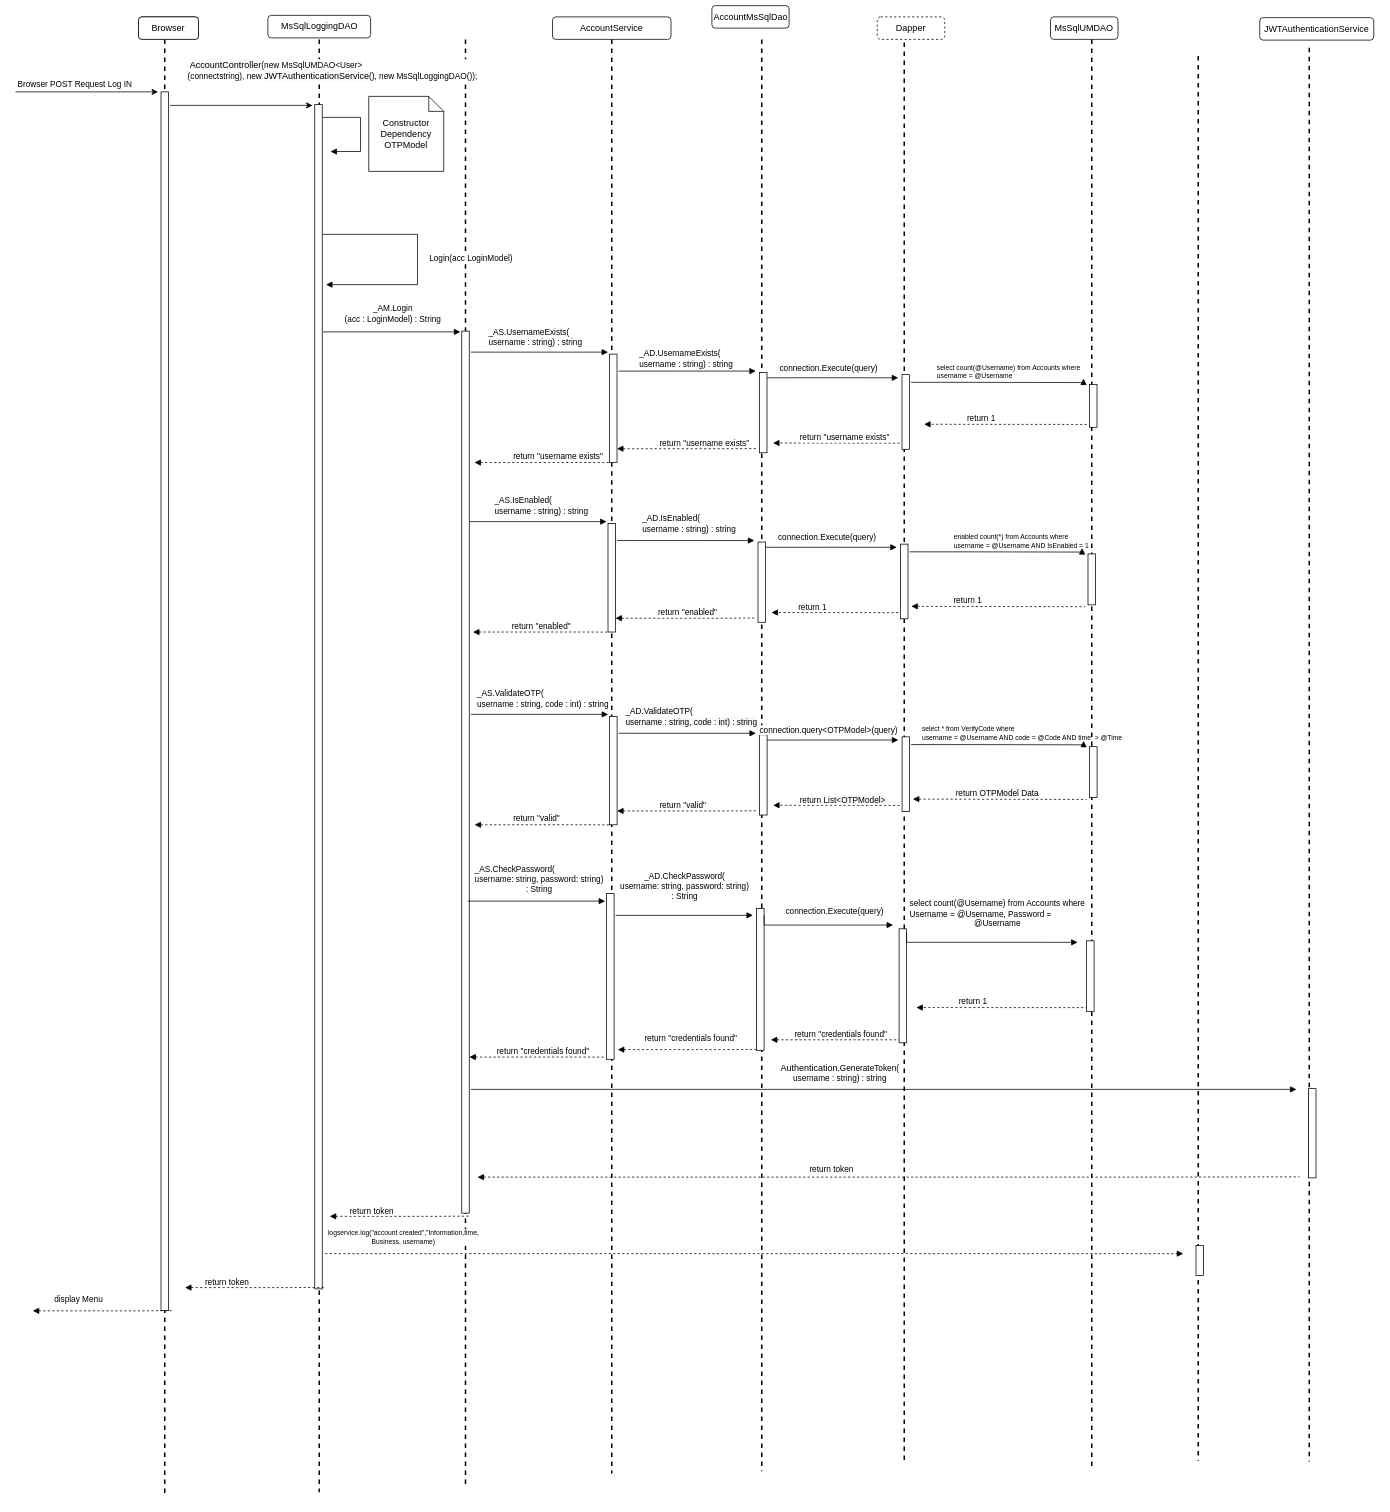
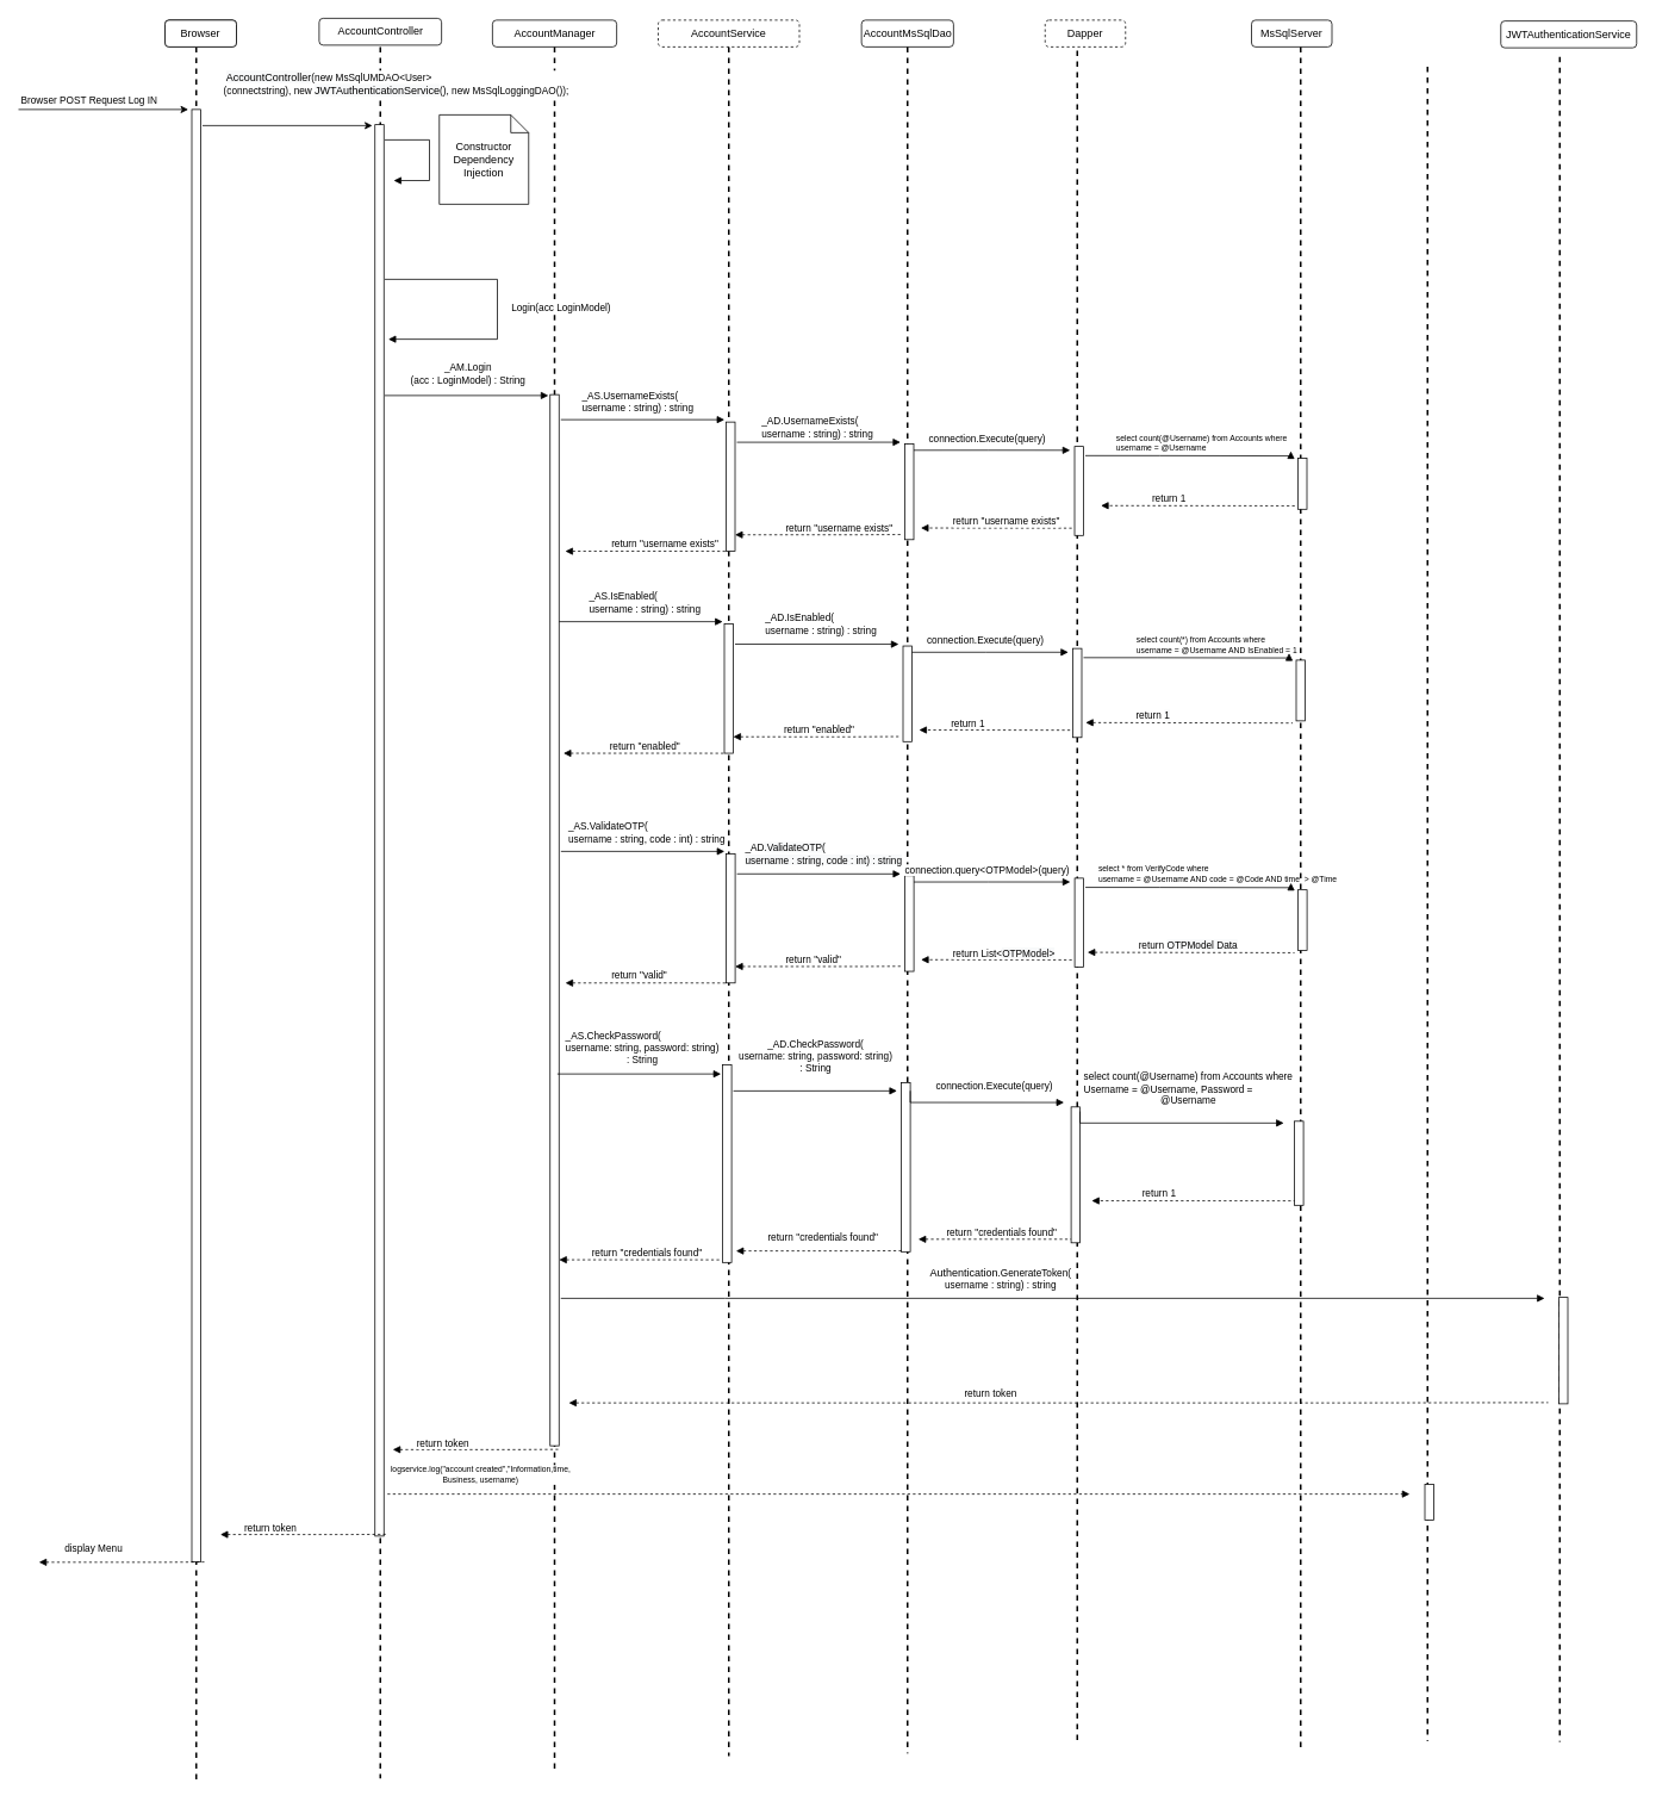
- <mxCell id="10" value="AccountMsSqlDao" style="rounded=1;whiteSpace=wrap;html=1;" parent="1" vertex="1"><mxGeometry x="948.5" y="7" width="103" height="30" as="geometry" /></mxCell>
+ <mxCell id="10" value="AccountMsSqlDao" style="rounded=1;whiteSpace=wrap;html=1;" parent="1" vertex="1"><mxGeometry x="963.5" y="22" width="103" height="30" as="geometry" /></mxCell>
- <mxCell id="2" value="MsSqlLoggingDAO" style="rounded=1;whiteSpace=wrap;html=1;" parent="1" vertex="1"><mxGeometry x="356.5" y="20" width="137" height="30" as="geometry" /></mxCell>
+ <mxCell id="2" value="AccountController" style="rounded=1;whiteSpace=wrap;html=1;" parent="1" vertex="1"><mxGeometry x="356.5" y="20" width="137" height="30" as="geometry" /></mxCell>
+ <mxCell id="5" value="AccountManager" style="rounded=1;whiteSpace=wrap;html=1;" parent="1" vertex="1"><mxGeometry x="550.5" y="22" width="139" height="30" as="geometry" /></mxCell>
- <mxCell id="3" value="AccountService" style="rounded=1;whiteSpace=wrap;html=1;" parent="1" vertex="1"><mxGeometry x="736" y="22" width="158" height="30" as="geometry" /></mxCell>
+ <mxCell id="3" value="AccountService" style="rounded=1;whiteSpace=wrap;html=1;dashed=1;" parent="1" vertex="1"><mxGeometry x="736" y="22" width="158" height="30" as="geometry" /></mxCell>
- <mxCell id="4" value="MsSqlUMDAO" style="rounded=1;whiteSpace=wrap;html=1;" parent="1" vertex="1"><mxGeometry x="1400" y="22" width="90" height="30" as="geometry" /></mxCell>
+ <mxCell id="4" value="MsSqlServer" style="rounded=1;whiteSpace=wrap;html=1;" parent="1" vertex="1"><mxGeometry x="1400" y="22" width="90" height="30" as="geometry" /></mxCell>
- <mxCell id="27" value="Constructor Dependency OTPModel" style="shape=note;size=20;whiteSpace=wrap;html=1;" parent="1" vertex="1"><mxGeometry x="491" y="128" width="100" height="100" as="geometry" /></mxCell>
+ <mxCell id="27" value="Constructor Dependency Injection" style="shape=note;size=20;whiteSpace=wrap;html=1;" parent="1" vertex="1"><mxGeometry x="491" y="128" width="100" height="100" as="geometry" /></mxCell>
- <mxCell id="125" value="&lt;br&gt;&lt;div style=&quot;text-align: left&quot;&gt;enabled count(*) from Accounts where &lt;br&gt;&lt;/div&gt;&lt;div style=&quot;text-align: left&quot;&gt;username = @Username AND IsEnabled = 1&lt;/div&gt;" style="text;html=1;align=center;verticalAlign=middle;resizable=0;points=[];autosize=1;strokeColor=none;fillColor=none;fontSize=9;" vertex="1" parent="1"><mxGeometry x="1266" y="697.01" width="190" height="37" as="geometry" /></mxCell>
+ <mxCell id="125" value="&lt;br&gt;&lt;div style=&quot;text-align: left&quot;&gt;select count(*) from Accounts where &lt;br&gt;&lt;/div&gt;&lt;div style=&quot;text-align: left&quot;&gt;username = @Username AND IsEnabled = 1&lt;/div&gt;" style="text;html=1;align=center;verticalAlign=middle;resizable=0;points=[];autosize=1;strokeColor=none;fillColor=none;fontSize=9;" vertex="1" parent="1"><mxGeometry x="1266" y="697.01" width="190" height="37" as="geometry" /></mxCell>
